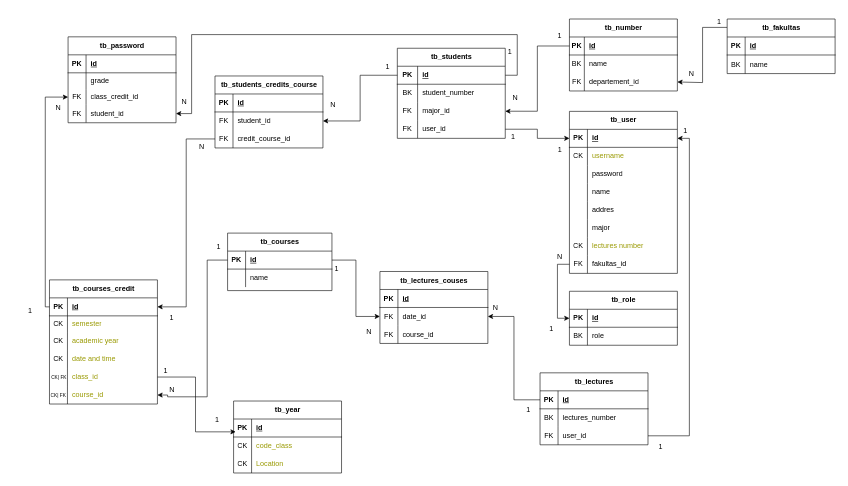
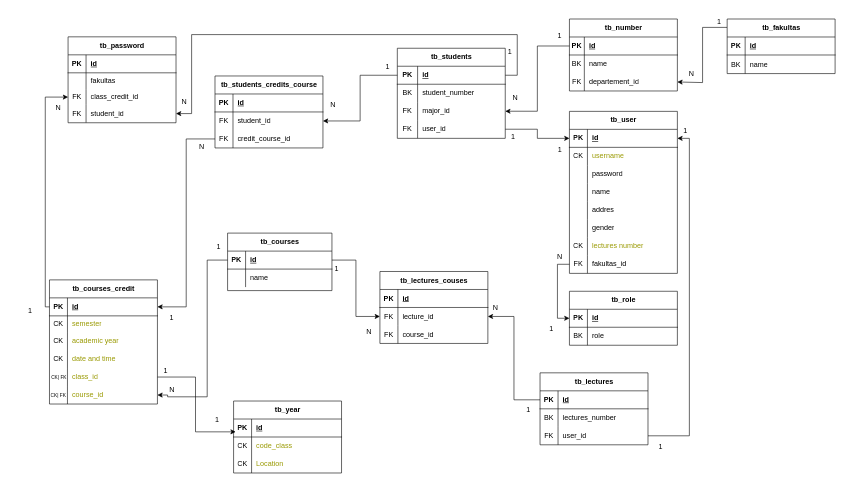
- <mxCell id="163" value="grade" style="shape=partialRectangle;connectable=0;fillColor=none;top=0;left=0;bottom=0;right=0;align=left;spacingLeft=6;overflow=hidden;whiteSpace=wrap;html=1;" vertex="1" parent="161"><mxGeometry x="30" width="150" height="28" as="geometry"><mxRectangle width="150" height="28" as="alternateBounds" /></mxGeometry></mxCell>
+ <mxCell id="163" value="fakultas" style="shape=partialRectangle;connectable=0;fillColor=none;top=0;left=0;bottom=0;right=0;align=left;spacingLeft=6;overflow=hidden;whiteSpace=wrap;html=1;" vertex="1" parent="161"><mxGeometry x="30" width="150" height="28" as="geometry"><mxRectangle width="150" height="28" as="alternateBounds" /></mxGeometry></mxCell>
- <mxCell id="133" value="major" style="shape=partialRectangle;connectable=0;fillColor=none;top=0;left=0;bottom=0;right=0;align=left;spacingLeft=6;overflow=hidden;whiteSpace=wrap;html=1;" vertex="1" parent="131"><mxGeometry x="30" width="150" height="30" as="geometry"><mxRectangle width="150" height="30" as="alternateBounds" /></mxGeometry></mxCell>
+ <mxCell id="133" value="gender" style="shape=partialRectangle;connectable=0;fillColor=none;top=0;left=0;bottom=0;right=0;align=left;spacingLeft=6;overflow=hidden;whiteSpace=wrap;html=1;" vertex="1" parent="131"><mxGeometry x="30" width="150" height="30" as="geometry"><mxRectangle width="150" height="30" as="alternateBounds" /></mxGeometry></mxCell>
- <mxCell id="68" value="date_id" style="shape=partialRectangle;connectable=0;fillColor=none;top=0;left=0;bottom=0;right=0;align=left;spacingLeft=6;overflow=hidden;whiteSpace=wrap;html=1;" vertex="1" parent="66"><mxGeometry x="30" width="150" height="30" as="geometry"><mxRectangle width="150" height="30" as="alternateBounds" /></mxGeometry></mxCell>
+ <mxCell id="68" value="lecture_id" style="shape=partialRectangle;connectable=0;fillColor=none;top=0;left=0;bottom=0;right=0;align=left;spacingLeft=6;overflow=hidden;whiteSpace=wrap;html=1;" vertex="1" parent="66"><mxGeometry x="30" width="150" height="30" as="geometry"><mxRectangle width="150" height="30" as="alternateBounds" /></mxGeometry></mxCell>
